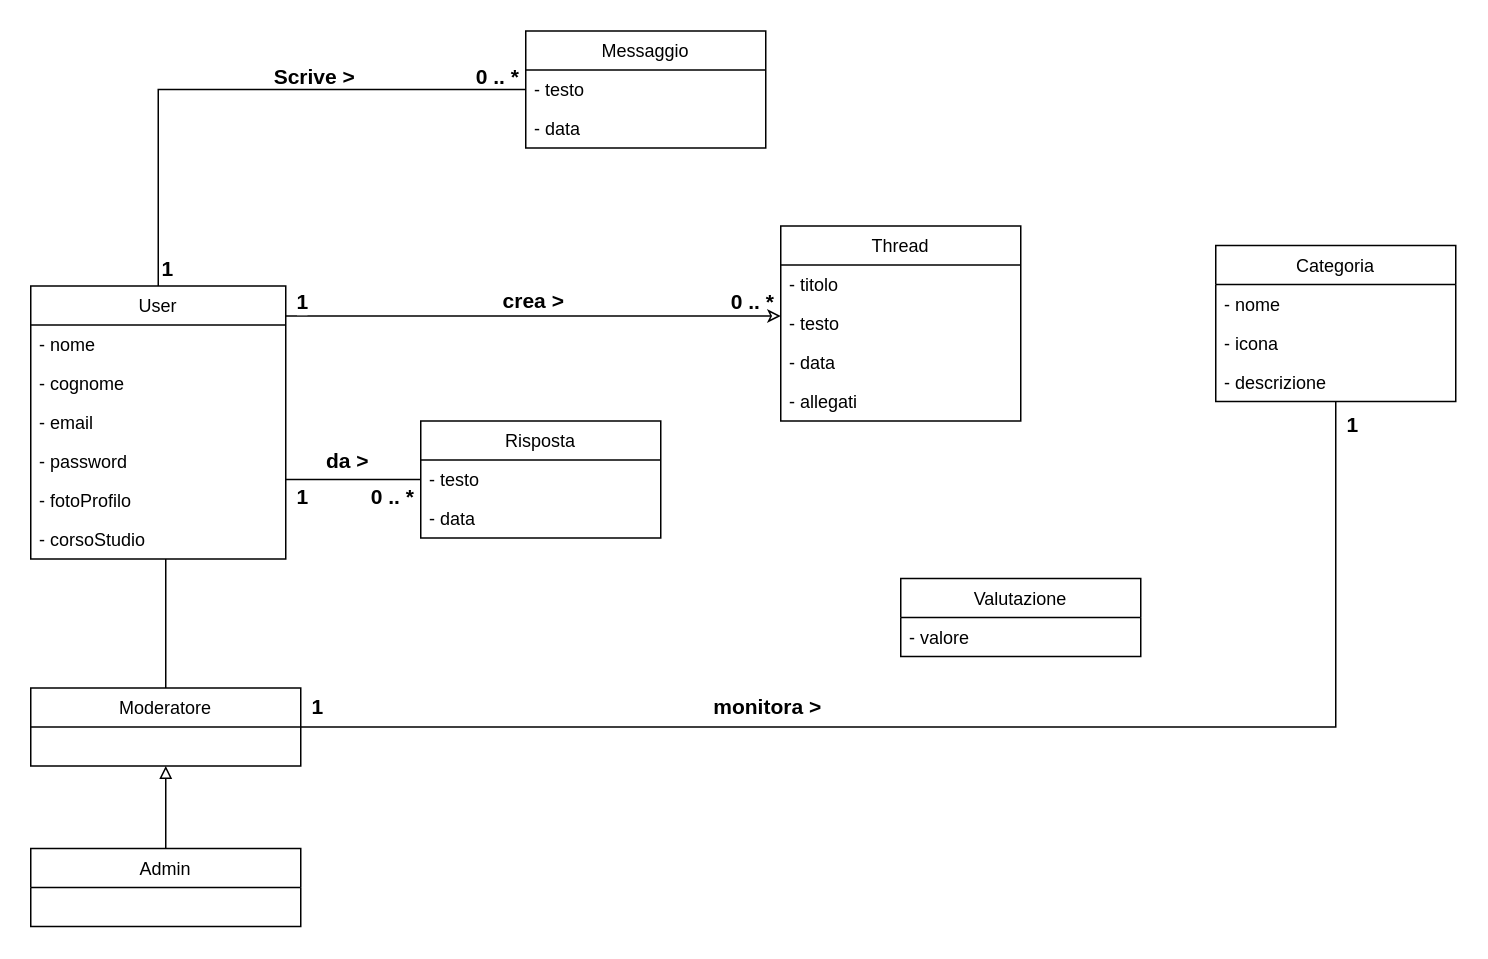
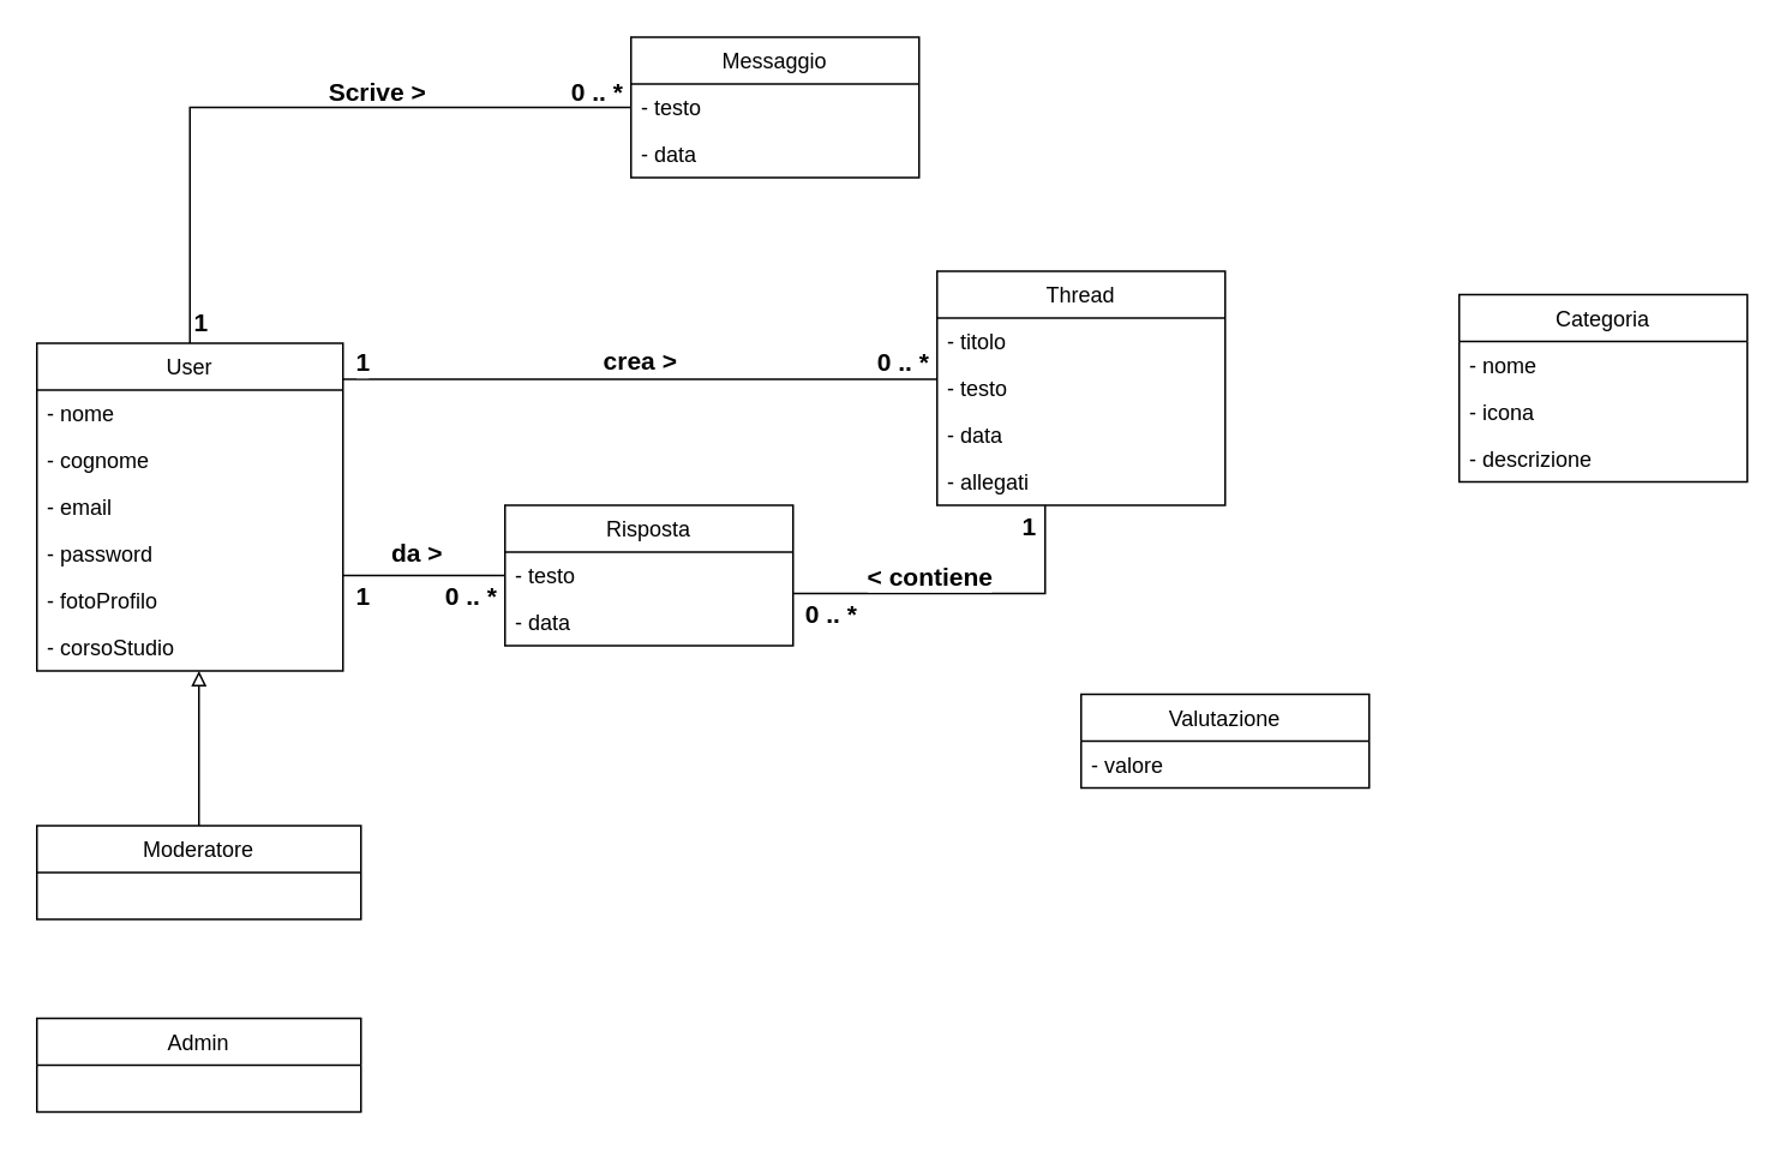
- <mxCell id="6" value="&lt;font style=&quot;font-size: 14px&quot;&gt;&lt;b&gt;crea &amp;gt;&lt;/b&gt;&lt;/font&gt;" style="edgeStyle=orthogonalEdgeStyle;rounded=0;orthogonalLoop=1;jettySize=auto;html=1;endArrow=classic;endFill=0;" parent="1" source="13" target="32" edge="1"><mxGeometry y="10" relative="1" as="geometry"><Array as="points"><mxPoint x="310" y="210" /><mxPoint x="310" y="210" /></Array><mxPoint as="offset" /></mxGeometry></mxCell>
+ <mxCell id="6" value="&lt;font style=&quot;font-size: 14px&quot;&gt;&lt;b&gt;crea &amp;gt;&lt;/b&gt;&lt;/font&gt;" style="edgeStyle=orthogonalEdgeStyle;rounded=0;orthogonalLoop=1;jettySize=auto;html=1;endArrow=none;endFill=0;" parent="1" source="13" target="32" edge="1"><mxGeometry y="10" relative="1" as="geometry"><Array as="points"><mxPoint x="310" y="210" /><mxPoint x="310" y="210" /></Array><mxPoint as="offset" /></mxGeometry></mxCell>
+ <mxCell id="28" style="edgeStyle=orthogonalEdgeStyle;rounded=0;orthogonalLoop=1;jettySize=auto;html=1;endArrow=none;endFill=0;" parent="1" source="32" target="23" edge="1"><mxGeometry relative="1" as="geometry"><Array as="points"><mxPoint x="580" y="329" /></Array></mxGeometry></mxCell>
+ <mxCell id="29" value="&lt;font style=&quot;font-size: 14px&quot;&gt;&lt;b&gt;&amp;lt; contiene&lt;/b&gt;&lt;/font&gt;" style="edgeLabel;html=1;align=center;verticalAlign=middle;resizable=0;points=[];" parent="28" vertex="1" connectable="0"><mxGeometry x="0.239" relative="1" as="geometry"><mxPoint x="3" y="-10" as="offset" /></mxGeometry></mxCell>
+ <mxCell id="30" value="&lt;font style=&quot;font-size: 14px&quot;&gt;&lt;b&gt;0 .. *&lt;/b&gt;&lt;/font&gt;" style="edgeLabel;html=1;align=center;verticalAlign=middle;resizable=0;points=[];" parent="28" vertex="1" connectable="0"><mxGeometry x="0.873" y="-2" relative="1" as="geometry"><mxPoint x="8" y="13" as="offset" /></mxGeometry></mxCell>
+ <mxCell id="31" value="&lt;b&gt;&lt;font style=&quot;font-size: 14px&quot;&gt;1&lt;/font&gt;&lt;/b&gt;" style="edgeLabel;html=1;align=center;verticalAlign=middle;resizable=0;points=[];" parent="28" vertex="1" connectable="0"><mxGeometry x="-0.884" y="-1" relative="1" as="geometry"><mxPoint x="-9" as="offset" /></mxGeometry></mxCell>
- <mxCell id="41" style="edgeStyle=orthogonalEdgeStyle;rounded=0;orthogonalLoop=1;jettySize=auto;html=1;endArrow=none;endFill=0;" parent="1" source="46" target="13" edge="1"><mxGeometry relative="1" as="geometry"><mxPoint x="110" y="370" as="targetPoint" /><Array as="points"><mxPoint x="110" y="400" /><mxPoint x="110" y="400" /></Array></mxGeometry></mxCell>
+ <mxCell id="41" style="edgeStyle=orthogonalEdgeStyle;rounded=0;orthogonalLoop=1;jettySize=auto;html=1;endArrow=block;endFill=0;" parent="1" source="46" target="13" edge="1"><mxGeometry relative="1" as="geometry"><mxPoint x="110" y="370" as="targetPoint" /><Array as="points"><mxPoint x="110" y="400" /><mxPoint x="110" y="400" /></Array></mxGeometry></mxCell>
- <mxCell id="42" style="edgeStyle=orthogonalEdgeStyle;rounded=0;orthogonalLoop=1;jettySize=auto;html=1;endArrow=none;endFill=0;" parent="1" source="46" target="37" edge="1"><mxGeometry relative="1" as="geometry" /></mxCell>
- <mxCell id="43" value="&lt;font style=&quot;font-size: 14px&quot;&gt;&lt;b&gt;monitora &amp;gt;&lt;/b&gt;&lt;/font&gt;" style="edgeLabel;html=1;align=center;verticalAlign=middle;resizable=0;points=[];" parent="42" vertex="1" connectable="0"><mxGeometry x="-0.213" y="1" relative="1" as="geometry"><mxPoint x="-47" y="-13" as="offset" /></mxGeometry></mxCell>
- <mxCell id="44" value="&lt;b&gt;&lt;font style=&quot;font-size: 14px&quot;&gt;1&lt;/font&gt;&lt;/b&gt;" style="edgeLabel;html=1;align=center;verticalAlign=middle;resizable=0;points=[];" parent="42" vertex="1" connectable="0"><mxGeometry x="-0.967" relative="1" as="geometry"><mxPoint x="-5" y="-14" as="offset" /></mxGeometry></mxCell>
- <mxCell id="45" value="&lt;b&gt;&lt;font style=&quot;font-size: 14px&quot;&gt;1&lt;/font&gt;&lt;/b&gt;" style="edgeLabel;html=1;align=center;verticalAlign=middle;resizable=0;points=[];" parent="42" vertex="1" connectable="0"><mxGeometry x="0.967" y="-1" relative="1" as="geometry"><mxPoint x="9" as="offset" /></mxGeometry></mxCell>
- <mxCell id="47" style="edgeStyle=orthogonalEdgeStyle;rounded=0;orthogonalLoop=1;jettySize=auto;html=1;entryX=0.5;entryY=1;entryDx=0;entryDy=0;endArrow=block;endFill=0;" parent="1" source="48" target="46" edge="1"><mxGeometry relative="1" as="geometry" /></mxCell>
